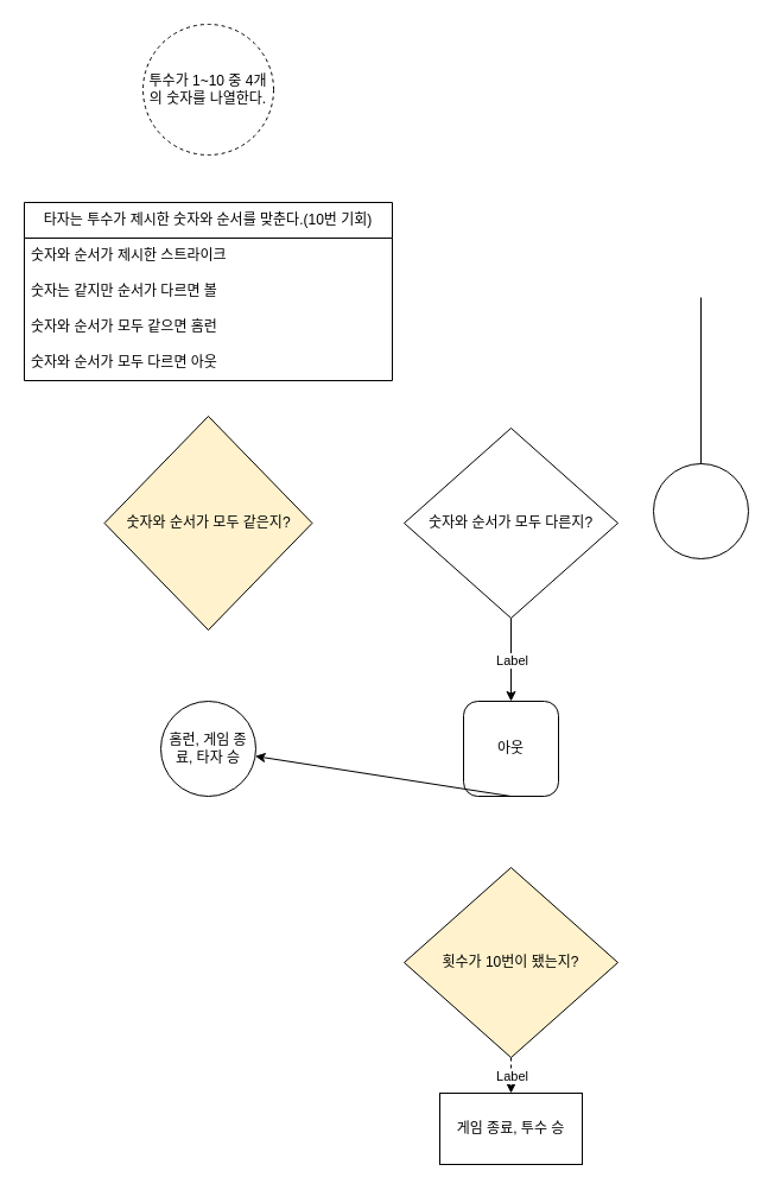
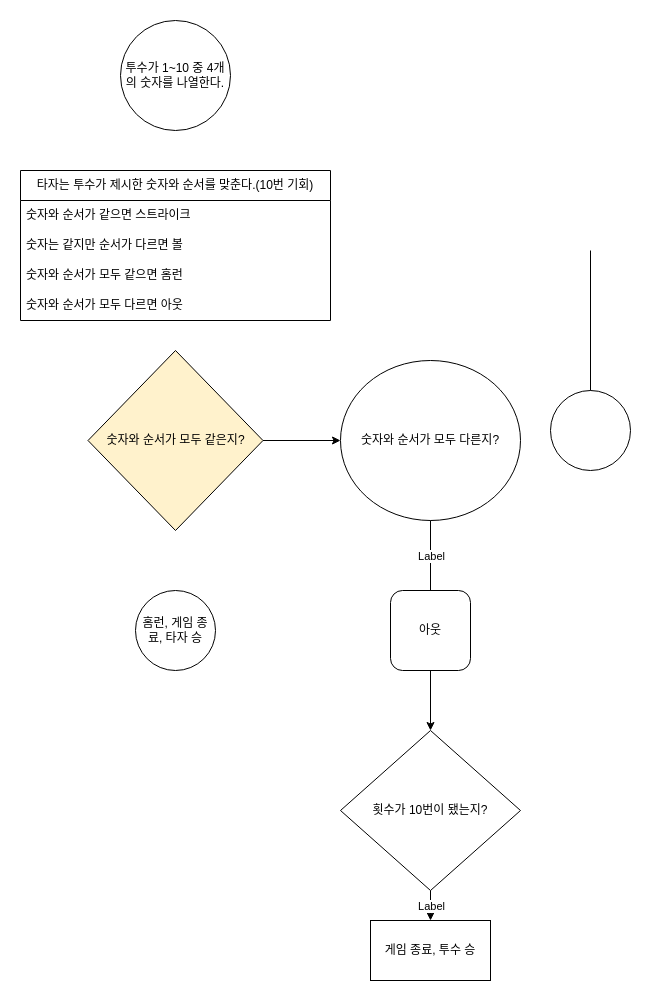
- <mxCell id="2" value="투수가 1~10 중 4개의 숫자를 나열한다." style="ellipse;whiteSpace=wrap;html=1;aspect=fixed;dashed=1;" vertex="1" parent="1"><mxGeometry x="120" y="20" width="110" height="110" as="geometry" /></mxCell>
+ <mxCell id="2" value="투수가 1~10 중 4개의 숫자를 나열한다." style="ellipse;whiteSpace=wrap;html=1;aspect=fixed;" vertex="1" parent="1"><mxGeometry x="120" y="20" width="110" height="110" as="geometry" /></mxCell>
- <mxCell id="4" value="숫자와 순서가 제시한 스트라이크" style="text;strokeColor=none;fillColor=none;align=left;verticalAlign=middle;spacingLeft=4;spacingRight=4;overflow=hidden;points=[[0,0.5],[1,0.5]];portConstraint=eastwest;rotatable=0;whiteSpace=wrap;html=1;" vertex="1" parent="3"><mxGeometry y="30" width="310" height="30" as="geometry" /></mxCell>
+ <mxCell id="4" value="숫자와 순서가 같으면 스트라이크" style="text;strokeColor=none;fillColor=none;align=left;verticalAlign=middle;spacingLeft=4;spacingRight=4;overflow=hidden;points=[[0,0.5],[1,0.5]];portConstraint=eastwest;rotatable=0;whiteSpace=wrap;html=1;" vertex="1" parent="3"><mxGeometry y="30" width="310" height="30" as="geometry" /></mxCell>
+ <mxCell id="10" value="" style="endArrow=classic;html=1;rounded=0;exitX=1;exitY=0.5;exitDx=0;exitDy=0;" edge="1" parent="1" source="8" target="11"><mxGeometry width="50" height="50" relative="1" as="geometry"><mxPoint x="330" y="710" as="sourcePoint" /><mxPoint x="340" y="440" as="targetPoint" /></mxGeometry></mxCell>
- <mxCell id="11" value="숫자와 순서가 모두 다른지?" style="rhombus;whiteSpace=wrap;html=1;" vertex="1" parent="1"><mxGeometry x="340" y="360" width="180" height="160" as="geometry" /></mxCell>
+ <mxCell id="11" value="숫자와 순서가 모두 다른지?" style="ellipse;whiteSpace=wrap;html=1;" vertex="1" parent="1"><mxGeometry x="340" y="360" width="180" height="160" as="geometry" /></mxCell>
- <mxCell id="12" value="" style="endArrow=classic;html=1;rounded=0;exitX=0.5;exitY=1;exitDx=0;exitDy=0;" edge="1" parent="1" source="11" target="14"><mxGeometry relative="1" as="geometry"><mxPoint x="310" y="560" as="sourcePoint" /><mxPoint x="430" y="590" as="targetPoint" /></mxGeometry></mxCell>
+ <mxCell id="12" value="" style="endArrow=none;html=1;rounded=0;exitX=0.5;exitY=1;exitDx=0;exitDy=0;" edge="1" parent="1" source="11" target="14"><mxGeometry relative="1" as="geometry"><mxPoint x="310" y="560" as="sourcePoint" /><mxPoint x="430" y="590" as="targetPoint" /></mxGeometry></mxCell>
- <mxCell id="15" value="" style="endArrow=classic;html=1;rounded=0;exitX=0.5;exitY=1;exitDx=0;exitDy=0;" edge="1" parent="1" source="14" target="9"><mxGeometry width="50" height="50" relative="1" as="geometry"><mxPoint x="470" y="700" as="sourcePoint" /><mxPoint x="430" y="730" as="targetPoint" /></mxGeometry></mxCell>
+ <mxCell id="15" value="" style="endArrow=classic;html=1;rounded=0;exitX=0.5;exitY=1;exitDx=0;exitDy=0;entryX=0.5;entryY=0;entryDx=0;entryDy=0;" edge="1" parent="1" source="14" target="16"><mxGeometry width="50" height="50" relative="1" as="geometry"><mxPoint x="470" y="700" as="sourcePoint" /><mxPoint x="430" y="730" as="targetPoint" /></mxGeometry></mxCell>
- <mxCell id="16" value="횟수가 10번이 됐는지?" style="rhombus;whiteSpace=wrap;html=1;fillColor=#fff2cc;" vertex="1" parent="1"><mxGeometry x="340" y="730" width="180" height="160" as="geometry" /></mxCell>
+ <mxCell id="16" value="횟수가 10번이 됐는지?" style="rhombus;whiteSpace=wrap;html=1;" vertex="1" parent="1"><mxGeometry x="340" y="730" width="180" height="160" as="geometry" /></mxCell>
- <mxCell id="17" value="" style="endArrow=classic;html=1;rounded=0;exitX=0.5;exitY=1;exitDx=0;exitDy=0;dashed=1;" edge="1" parent="1" source="16" target="19"><mxGeometry relative="1" as="geometry"><mxPoint x="310" y="850" as="sourcePoint" /><mxPoint x="430" y="950" as="targetPoint" /></mxGeometry></mxCell>
+ <mxCell id="17" value="" style="endArrow=classic;html=1;rounded=0;exitX=0.5;exitY=1;exitDx=0;exitDy=0;" edge="1" parent="1" source="16" target="19"><mxGeometry relative="1" as="geometry"><mxPoint x="310" y="850" as="sourcePoint" /><mxPoint x="430" y="950" as="targetPoint" /></mxGeometry></mxCell>
